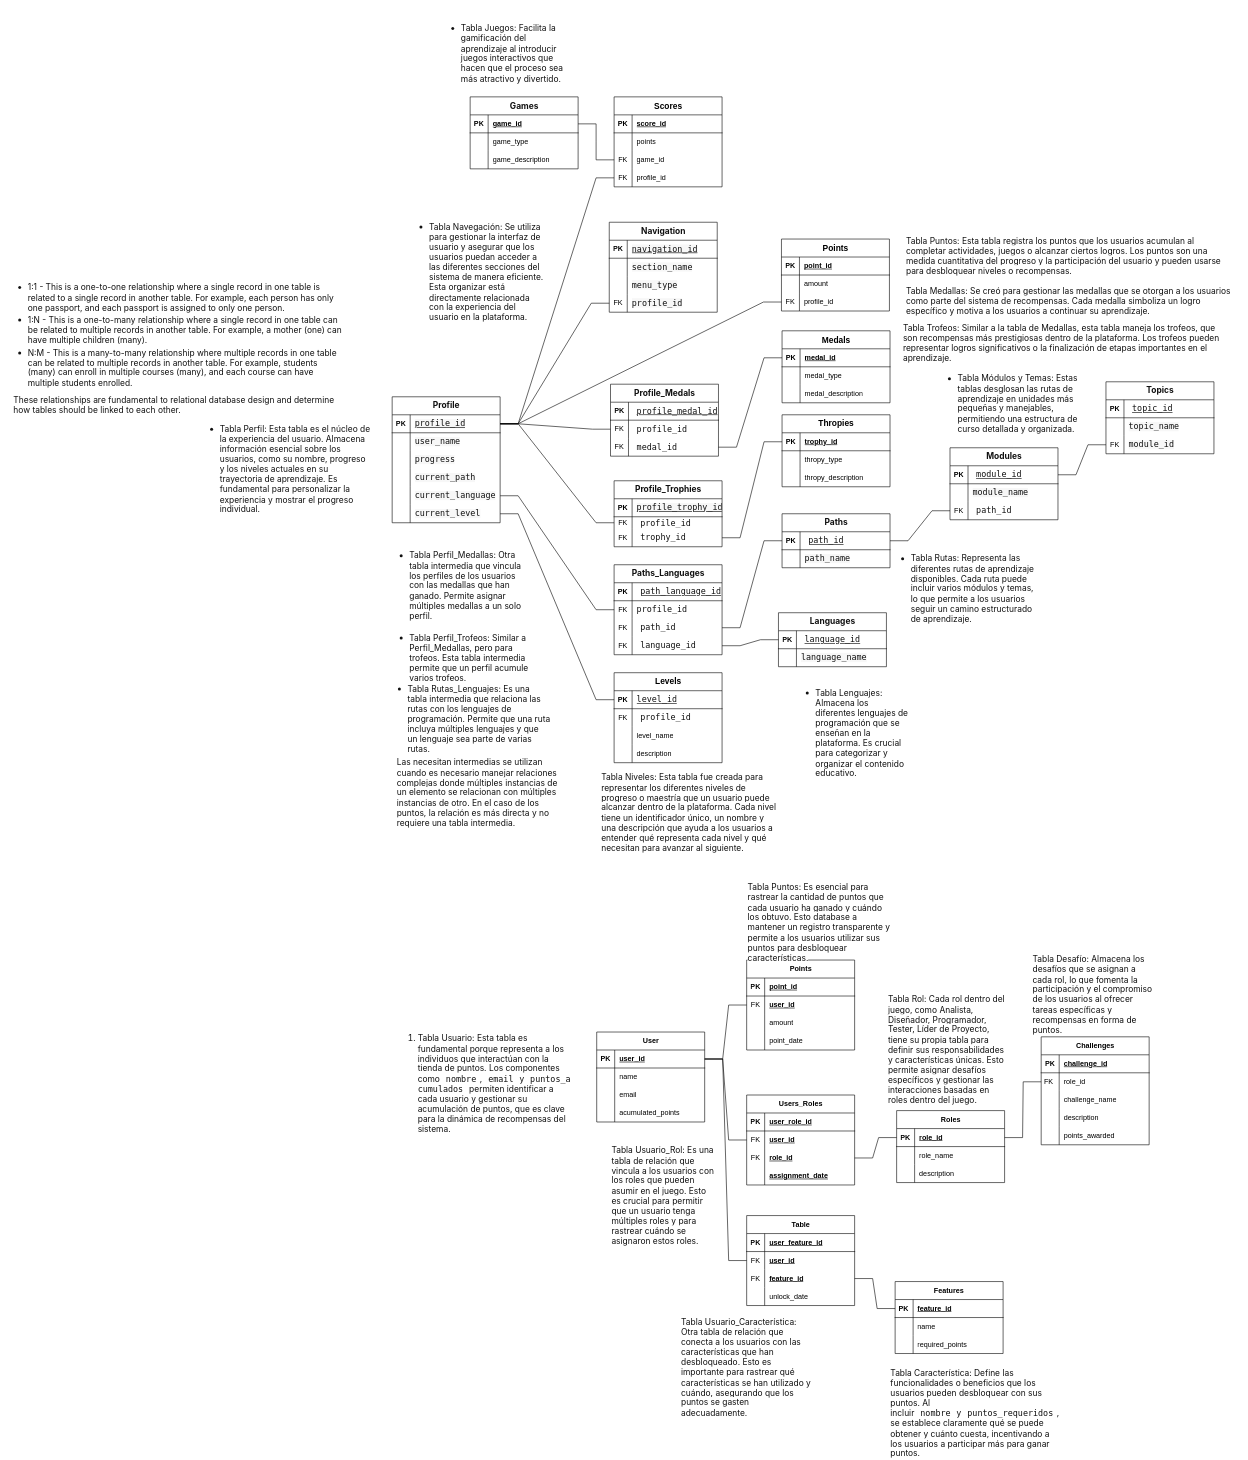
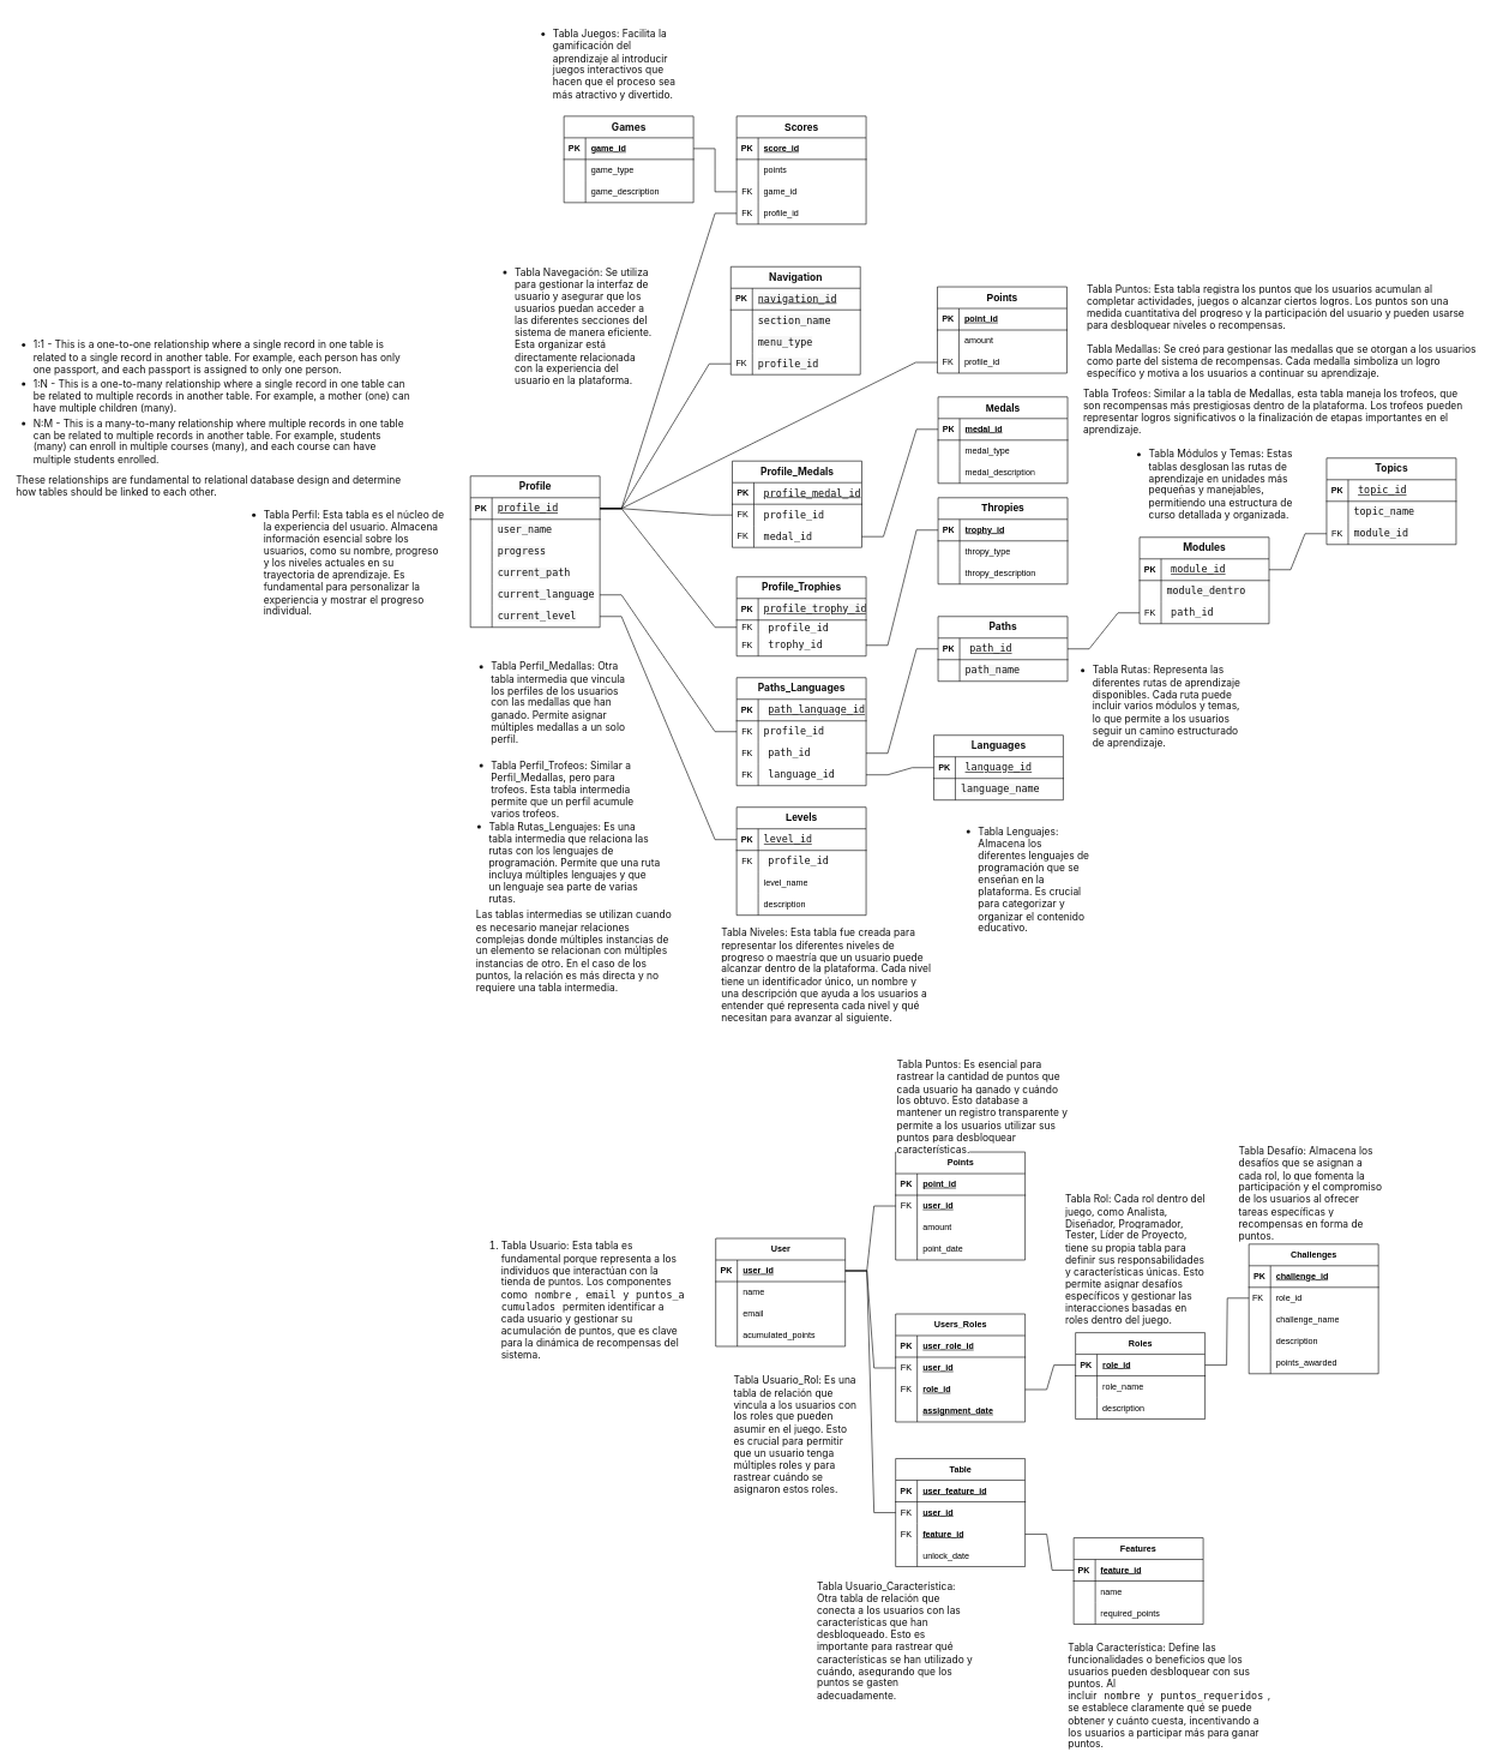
- <mxCell id="54" value="&lt;span style=&quot;color: rgb(17, 17, 17); font-family: monospace; font-size: 14px; white-space-collapse: preserve; background-color: rgba(0, 0, 0, 0.03);&quot;&gt;module_name&lt;/span&gt;" style="shape=partialRectangle;connectable=0;fillColor=none;top=0;left=0;bottom=0;right=0;align=left;spacingLeft=6;overflow=hidden;whiteSpace=wrap;html=1;" parent="52" vertex="1"><mxGeometry x="30" width="150" height="30" as="geometry"><mxRectangle width="150" height="30" as="alternateBounds" /></mxGeometry></mxCell>
+ <mxCell id="54" value="&lt;span style=&quot;color: rgb(17, 17, 17); font-family: monospace; font-size: 14px; white-space-collapse: preserve; background-color: rgba(0, 0, 0, 0.03);&quot;&gt;module_dentro&lt;/span&gt;" style="shape=partialRectangle;connectable=0;fillColor=none;top=0;left=0;bottom=0;right=0;align=left;spacingLeft=6;overflow=hidden;whiteSpace=wrap;html=1;" parent="52" vertex="1"><mxGeometry x="30" width="150" height="30" as="geometry"><mxRectangle width="150" height="30" as="alternateBounds" /></mxGeometry></mxCell>
- <mxCell id="291" value="&lt;span style=&quot;color: rgb(17, 17, 17); font-family: -apple-system, Roboto, SegoeUI, &amp;quot;Segoe UI&amp;quot;, &amp;quot;Helvetica Neue&amp;quot;, Helvetica, &amp;quot;Microsoft YaHei&amp;quot;, &amp;quot;Meiryo UI&amp;quot;, Meiryo, &amp;quot;Arial Unicode MS&amp;quot;, sans-serif; font-size: 14px; font-style: normal; font-variant-ligatures: normal; font-variant-caps: normal; font-weight: 400; letter-spacing: normal; orphans: 2; text-align: start; text-indent: 0px; text-transform: none; widows: 2; word-spacing: 0px; -webkit-text-stroke-width: 0px; white-space: normal; background-color: rgb(255, 255, 255); text-decoration-thickness: initial; text-decoration-style: initial; text-decoration-color: initial; display: inline !important; float: none;&quot;&gt;Las necesitan intermedias se utilizan cuando es necesario manejar relaciones complejas donde múltiples instancias de un elemento se relacionan con múltiples instancias de otro. En el caso de los puntos, la relación es más directa y no requiere una tabla intermedia.&lt;/span&gt;" style="text;whiteSpace=wrap;html=1;" vertex="1" parent="1"><mxGeometry x="659.33" y="1256" width="278.33" height="89" as="geometry" /></mxCell>
+ <mxCell id="291" value="&lt;span style=&quot;color: rgb(17, 17, 17); font-family: -apple-system, Roboto, SegoeUI, &amp;quot;Segoe UI&amp;quot;, &amp;quot;Helvetica Neue&amp;quot;, Helvetica, &amp;quot;Microsoft YaHei&amp;quot;, &amp;quot;Meiryo UI&amp;quot;, Meiryo, &amp;quot;Arial Unicode MS&amp;quot;, sans-serif; font-size: 14px; font-style: normal; font-variant-ligatures: normal; font-variant-caps: normal; font-weight: 400; letter-spacing: normal; orphans: 2; text-align: start; text-indent: 0px; text-transform: none; widows: 2; word-spacing: 0px; -webkit-text-stroke-width: 0px; white-space: normal; background-color: rgb(255, 255, 255); text-decoration-thickness: initial; text-decoration-style: initial; text-decoration-color: initial; display: inline !important; float: none;&quot;&gt;Las tablas intermedias se utilizan cuando es necesario manejar relaciones complejas donde múltiples instancias de un elemento se relacionan con múltiples instancias de otro. En el caso de los puntos, la relación es más directa y no requiere una tabla intermedia.&lt;/span&gt;" style="text;whiteSpace=wrap;html=1;" vertex="1" parent="1"><mxGeometry x="659.33" y="1256" width="278.33" height="89" as="geometry" /></mxCell>
